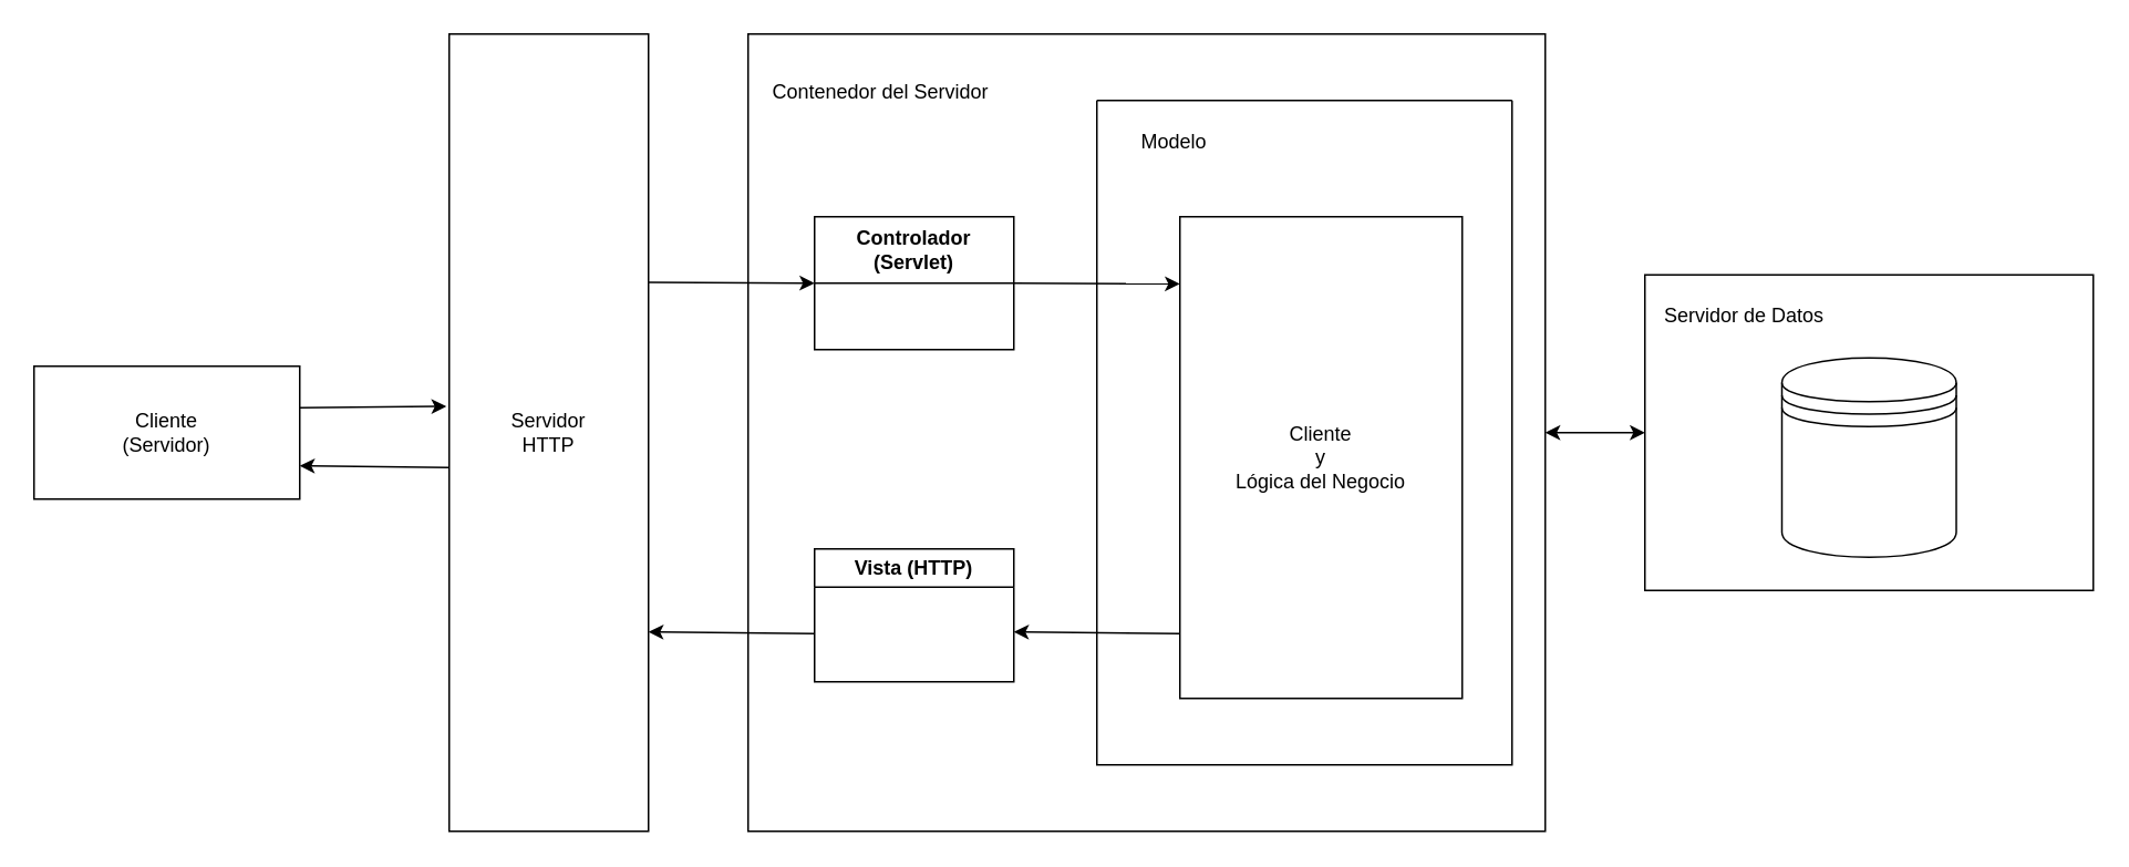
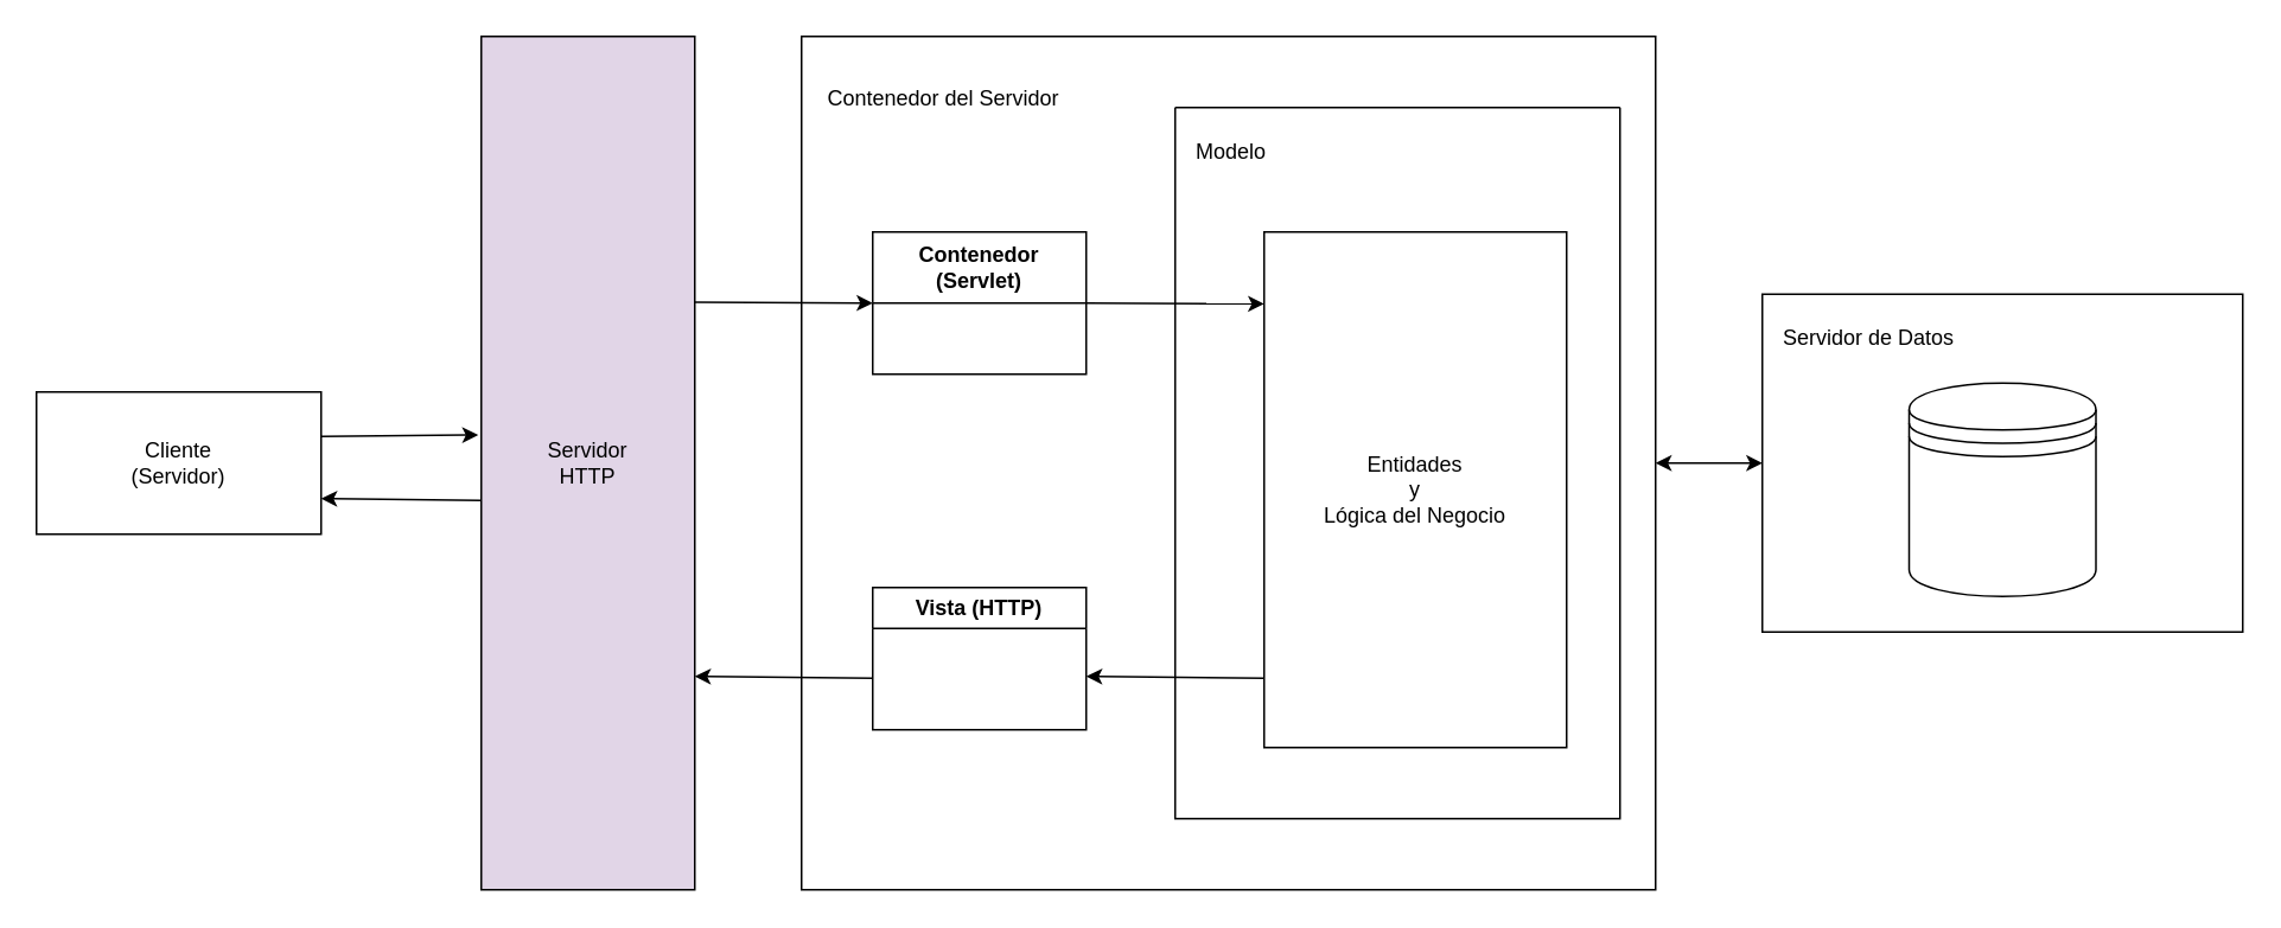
- <mxCell id="9" value="&lt;div style=&quot;&quot;&gt;&lt;span style=&quot;background-color: initial;&quot;&gt;Modelo&lt;/span&gt;&lt;/div&gt;" style="text;html=1;strokeColor=none;fillColor=none;align=left;verticalAlign=middle;whiteSpace=wrap;rounded=0;" vertex="1" parent="8"><mxGeometry x="25" y="10" width="150" height="30" as="geometry" /></mxCell>
+ <mxCell id="9" value="&lt;div style=&quot;&quot;&gt;&lt;span style=&quot;background-color: initial;&quot;&gt;Modelo&lt;/span&gt;&lt;/div&gt;" style="text;html=1;strokeColor=none;fillColor=none;align=left;verticalAlign=middle;whiteSpace=wrap;rounded=0;" vertex="1" parent="8"><mxGeometry x="10" y="10" width="150" height="30" as="geometry" /></mxCell>
- <mxCell id="6" value="Controlador (Servlet)" style="swimlane;whiteSpace=wrap;html=1;startSize=40;" vertex="1" parent="1"><mxGeometry x="490" y="130" width="120" height="80" as="geometry" /></mxCell>
+ <mxCell id="6" value="Contenedor (Servlet)" style="swimlane;whiteSpace=wrap;html=1;startSize=40;" vertex="1" parent="1"><mxGeometry x="490" y="130" width="120" height="80" as="geometry" /></mxCell>
- <mxCell id="3" value="Servidor&lt;br&gt;HTTP" style="rounded=0;whiteSpace=wrap;html=1;" vertex="1" parent="1"><mxGeometry x="270" y="20" width="120" height="480" as="geometry" /></mxCell>
+ <mxCell id="3" value="Servidor&lt;br&gt;HTTP" style="rounded=0;whiteSpace=wrap;html=1;fillColor=#e1d5e7;" vertex="1" parent="1"><mxGeometry x="270" y="20" width="120" height="480" as="geometry" /></mxCell>
- <mxCell id="18" value="Cliente&lt;br&gt;y&lt;br&gt;Lógica del Negocio" style="rounded=0;whiteSpace=wrap;html=1;" vertex="1" parent="1"><mxGeometry x="710" y="130" width="170" height="290" as="geometry" /></mxCell>
+ <mxCell id="18" value="Entidades&lt;br&gt;y&lt;br&gt;Lógica del Negocio" style="rounded=0;whiteSpace=wrap;html=1;" vertex="1" parent="1"><mxGeometry x="710" y="130" width="170" height="290" as="geometry" /></mxCell>
